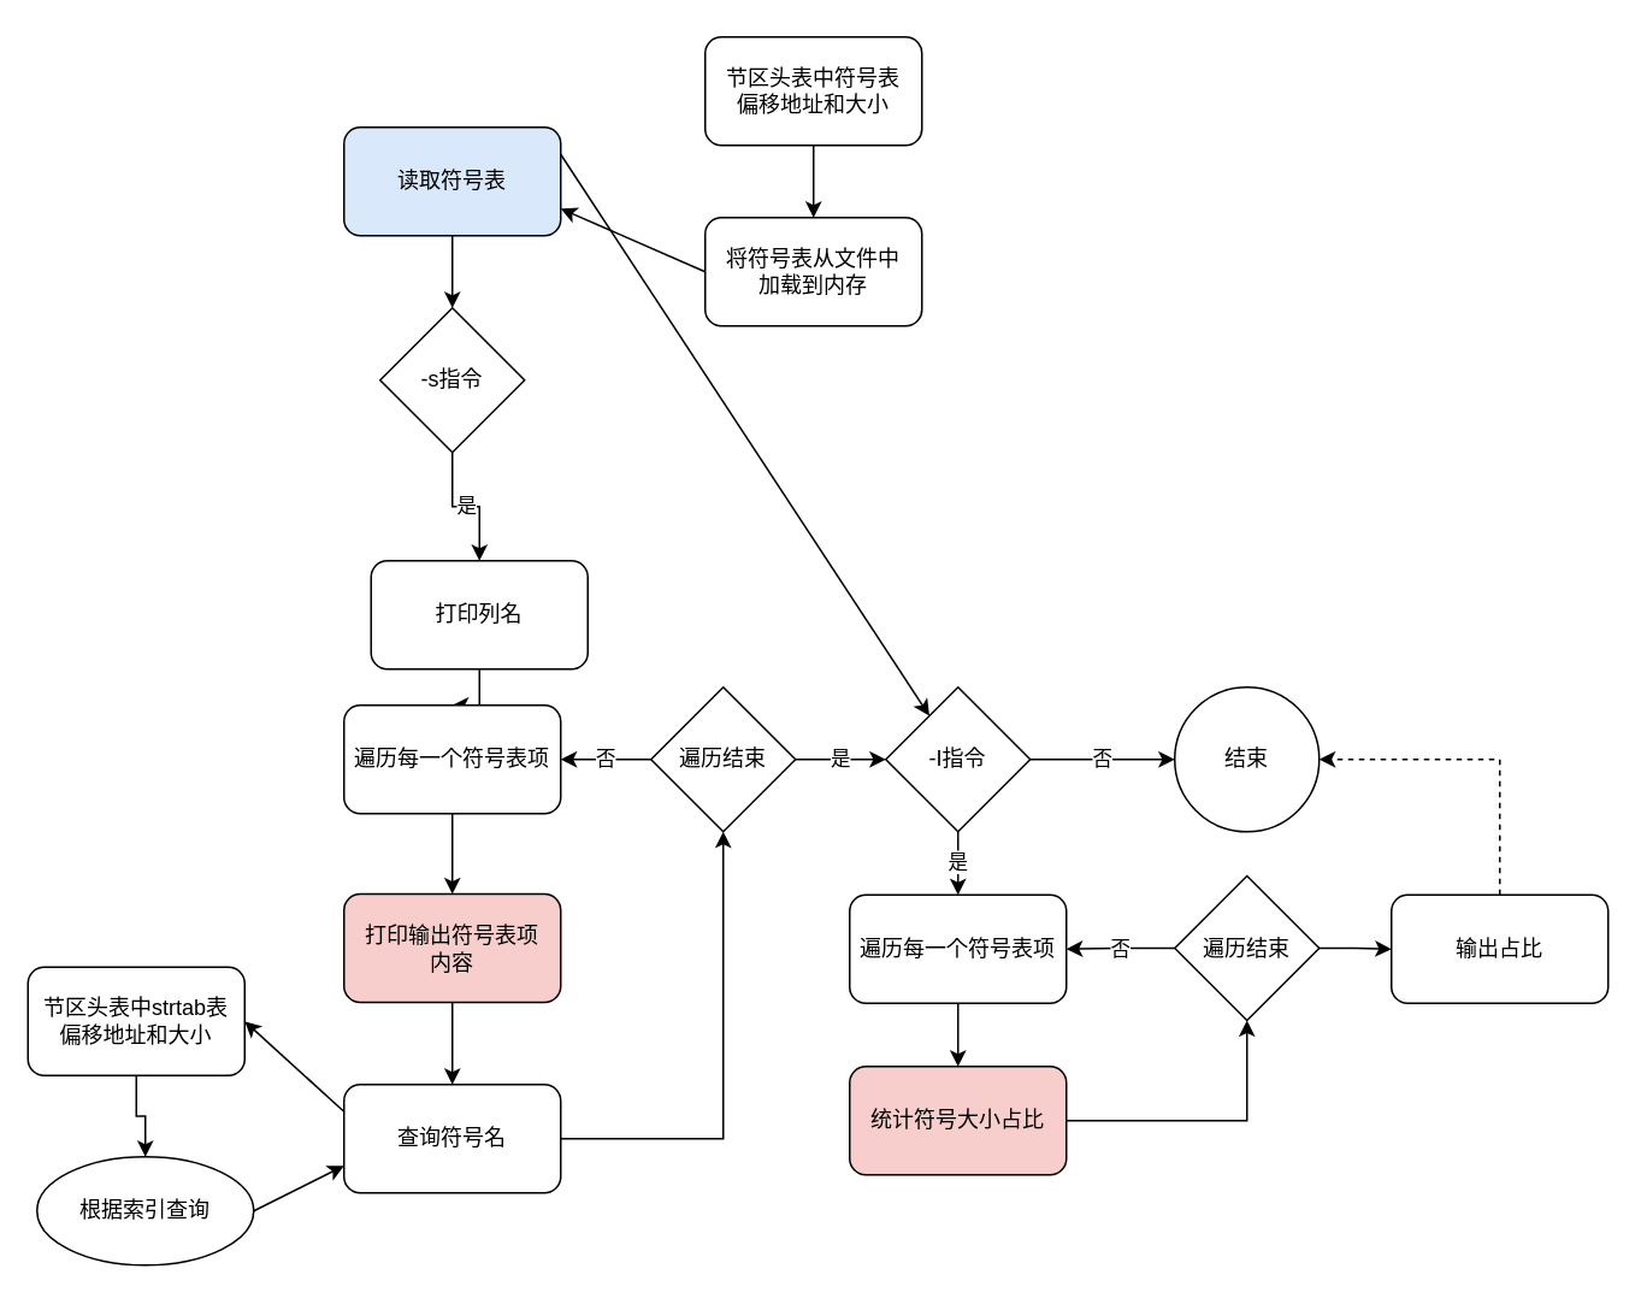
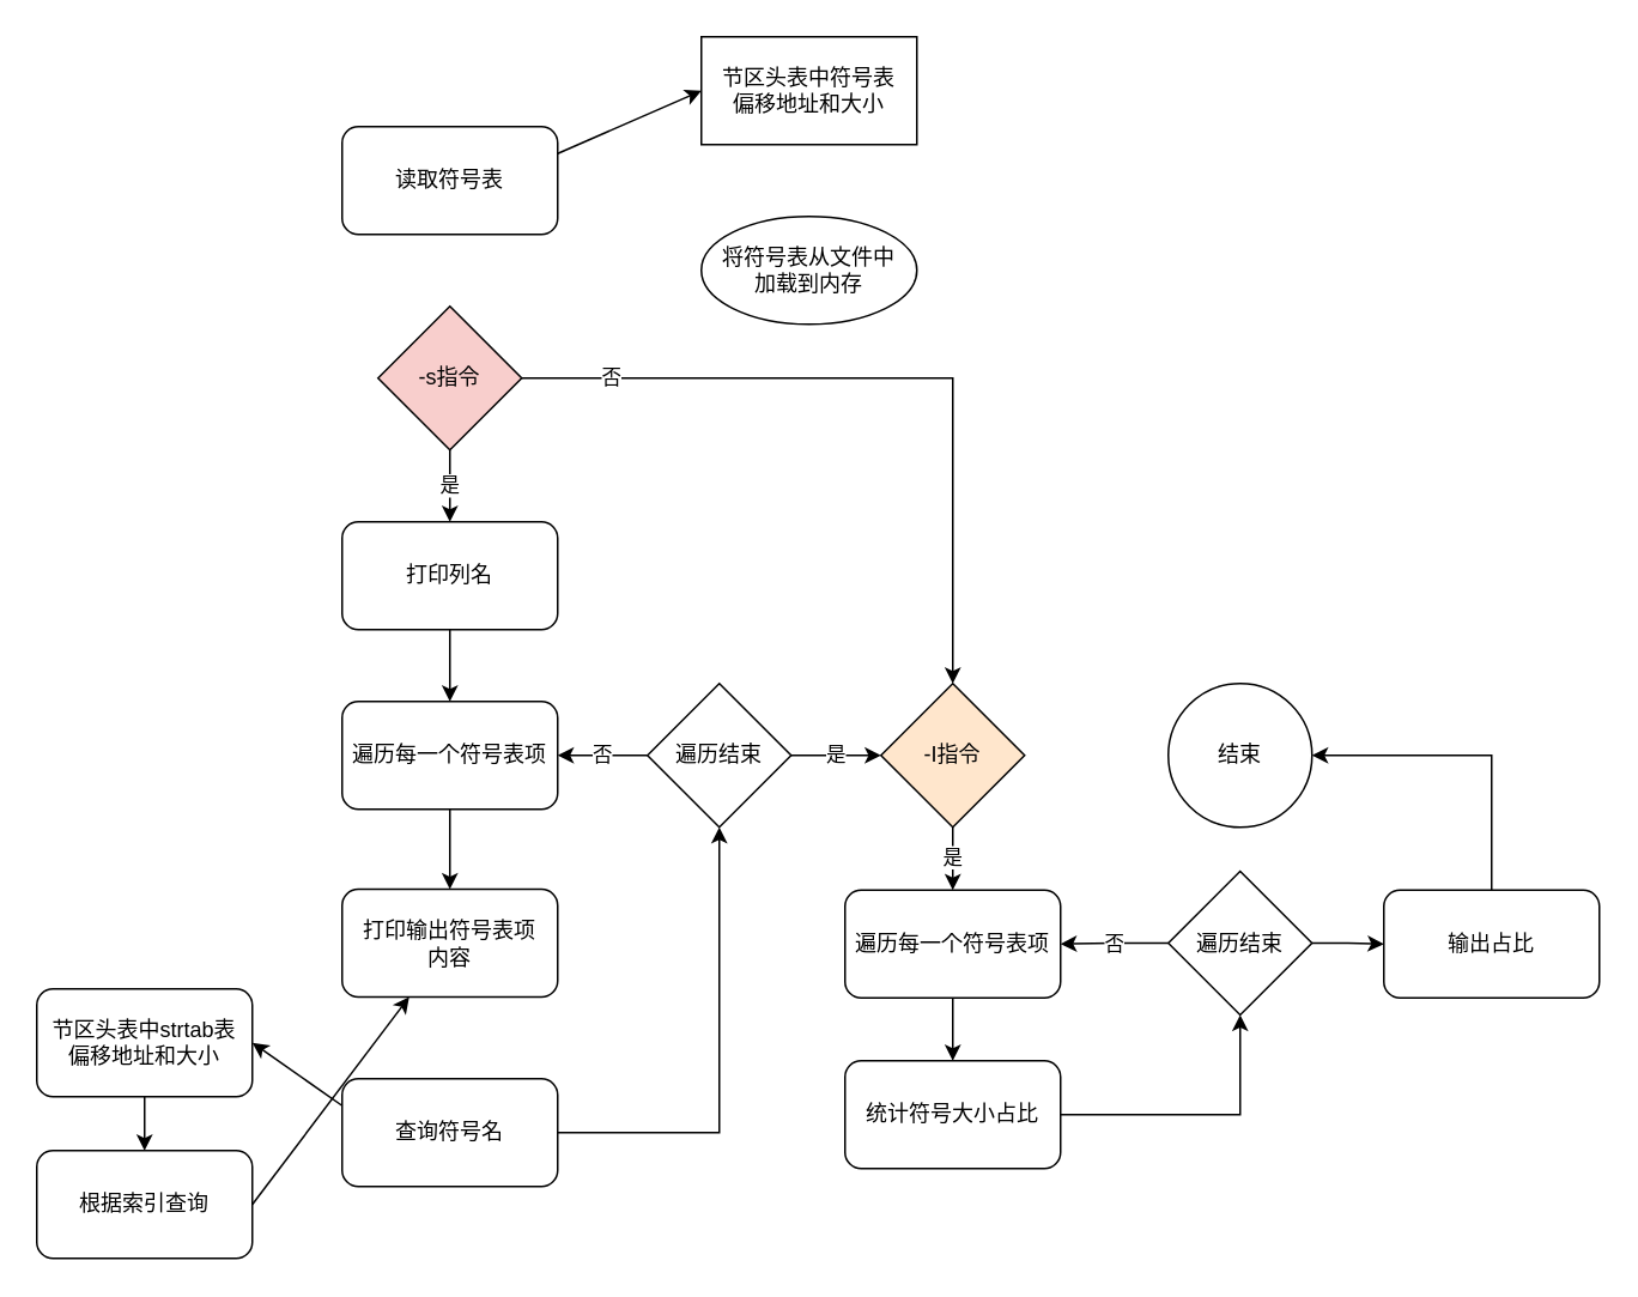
- <mxCell id="5" value="节区头表中符号表&lt;br&gt;偏移地址和大小" style="rounded=1;whiteSpace=wrap;html=1;" vertex="1" parent="1"><mxGeometry x="390" y="20" width="120" height="60" as="geometry" /></mxCell>
+ <mxCell id="5" value="节区头表中符号表&lt;br&gt;偏移地址和大小" style="whiteSpace=wrap;html=1;rounded=0;" vertex="1" parent="1"><mxGeometry x="390" y="20" width="120" height="60" as="geometry" /></mxCell>
- <mxCell id="4" value="" style="edgeStyle=orthogonalEdgeStyle;rounded=0;orthogonalLoop=1;jettySize=auto;html=1;" edge="1" parent="1" source="5" target="6"><mxGeometry relative="1" as="geometry" /></mxCell>
- <mxCell id="3" value="读取符号表" style="rounded=1;whiteSpace=wrap;html=1;fillColor=#dae8fc;" vertex="1" parent="1"><mxGeometry y="70" width="120" height="60" as="geometry" x="190" /></mxCell>
+ <mxCell id="3" value="读取符号表" style="rounded=1;whiteSpace=wrap;html=1;" vertex="1" parent="1"><mxGeometry y="70" width="120" height="60" as="geometry" x="190" /></mxCell>
- <mxCell id="8" value="" style="endArrow=classic;html=1;rounded=0;entryX=1;entryY=0.75;entryDx=0;entryDy=0;exitX=0;exitY=0.5;exitDx=0;exitDy=0;" edge="1" parent="1" source="6" target="3"><mxGeometry width="50" height="50" relative="1" as="geometry"><mxPoint x="590" y="150" as="sourcePoint" /><mxPoint x="640" y="100" as="targetPoint" /></mxGeometry></mxCell>
- <mxCell id="2" value="" style="edgeStyle=orthogonalEdgeStyle;rounded=0;orthogonalLoop=1;jettySize=auto;html=1;" edge="1" parent="1" source="3" target="11"><mxGeometry relative="1" as="geometry" /></mxCell>
- <mxCell id="6" value="将符号表从文件中&lt;br&gt;加载到内存" style="rounded=1;whiteSpace=wrap;html=1;" vertex="1" parent="1"><mxGeometry x="390" y="120" width="120" height="60" as="geometry" /></mxCell>
+ <mxCell id="6" value="将符号表从文件中&lt;br&gt;加载到内存" style="ellipse;whiteSpace=wrap;html=1;" vertex="1" parent="1"><mxGeometry x="390" y="120" width="120" height="60" as="geometry" /></mxCell>
- <mxCell id="11" value="-s指令" style="rhombus;whiteSpace=wrap;html=1;" vertex="1" parent="1"><mxGeometry x="210" y="170" width="80" height="80" as="geometry" /></mxCell>
+ <mxCell id="11" value="-s指令" style="rhombus;whiteSpace=wrap;html=1;fillColor=#f8cecc;" vertex="1" parent="1"><mxGeometry x="210" y="170" width="80" height="80" as="geometry" /></mxCell>
+ <mxCell id="10" value="否" style="edgeStyle=orthogonalEdgeStyle;rounded=0;orthogonalLoop=1;jettySize=auto;html=1;exitX=1;exitY=0.5;exitDx=0;exitDy=0;entryX=0.5;entryY=0;entryDx=0;entryDy=0;" edge="1" parent="1" source="11" target="30"><mxGeometry x="-0.756" relative="1" as="geometry"><mxPoint as="offset" /></mxGeometry></mxCell>
- <mxCell id="7" value="" style="endArrow=classic;html=1;rounded=0;exitX=1;exitY=0.25;exitDx=0;exitDy=0;" edge="1" parent="1" source="3" target="30"><mxGeometry width="50" height="50" relative="1" as="geometry"><mxPoint x="580" y="70" as="sourcePoint" /><mxPoint x="630" y="20" as="targetPoint" /></mxGeometry></mxCell>
+ <mxCell id="7" value="" style="endArrow=classic;html=1;rounded=0;exitX=1;exitY=0.25;exitDx=0;exitDy=0;entryX=0;entryY=0.5;entryDx=0;entryDy=0;" edge="1" parent="1" source="3" target="5"><mxGeometry width="50" height="50" relative="1" as="geometry"><mxPoint x="580" y="70" as="sourcePoint" /><mxPoint x="630" y="20" as="targetPoint" /></mxGeometry></mxCell>
- <mxCell id="13" value="打印列名" style="rounded=1;whiteSpace=wrap;html=1;" vertex="1" parent="1"><mxGeometry x="205" y="310" width="120" height="60" as="geometry" /></mxCell>
+ <mxCell id="13" value="打印列名" style="rounded=1;whiteSpace=wrap;html=1;" vertex="1" parent="1"><mxGeometry y="290" width="120" height="60" as="geometry" x="190" /></mxCell>
- <mxCell id="30" value="-I指令" style="rhombus;whiteSpace=wrap;html=1;" vertex="1" parent="1"><mxGeometry x="490" y="380" width="80" height="80" as="geometry" /></mxCell>
+ <mxCell id="30" value="-I指令" style="rhombus;whiteSpace=wrap;html=1;fillColor=#ffe6cc;" vertex="1" parent="1"><mxGeometry x="490" y="380" width="80" height="80" as="geometry" /></mxCell>
- <mxCell id="29" value="否" style="edgeStyle=orthogonalEdgeStyle;rounded=0;orthogonalLoop=1;jettySize=auto;html=1;entryX=0;entryY=0.5;entryDx=0;entryDy=0;" edge="1" parent="1" source="30" target="40"><mxGeometry relative="1" as="geometry" /></mxCell>
- <mxCell id="38" style="edgeStyle=orthogonalEdgeStyle;rounded=0;orthogonalLoop=1;jettySize=auto;html=1;entryX=1;entryY=0.5;entryDx=0;entryDy=0;dashed=1;" edge="1" parent="1" source="39" target="40"><mxGeometry relative="1" as="geometry"><Array as="points"><mxPoint x="830" y="420" /></Array></mxGeometry></mxCell>
+ <mxCell id="38" style="edgeStyle=orthogonalEdgeStyle;rounded=0;orthogonalLoop=1;jettySize=auto;html=1;entryX=1;entryY=0.5;entryDx=0;entryDy=0;" edge="1" parent="1" source="39" target="40"><mxGeometry relative="1" as="geometry"><Array as="points"><mxPoint x="830" y="420" /></Array></mxGeometry></mxCell>
- <mxCell id="20" value="打印输出符号表项&lt;br&gt;内容" style="rounded=1;whiteSpace=wrap;html=1;fillColor=#f8cecc;" vertex="1" parent="1"><mxGeometry y="494.5" width="120" height="60" as="geometry" x="190" /></mxCell>
+ <mxCell id="20" value="打印输出符号表项&lt;br&gt;内容" style="rounded=1;whiteSpace=wrap;html=1;" vertex="1" parent="1"><mxGeometry y="494.5" width="120" height="60" as="geometry" x="190" /></mxCell>
- <mxCell id="24" value="节区头表中strtab表&lt;br&gt;偏移地址和大小" style="rounded=1;whiteSpace=wrap;html=1;" vertex="1" parent="1"><mxGeometry x="15" y="535" width="120" height="60" as="geometry" /></mxCell>
+ <mxCell id="24" value="节区头表中strtab表&lt;br&gt;偏移地址和大小" style="rounded=1;whiteSpace=wrap;html=1;" vertex="1" parent="1"><mxGeometry x="20" y="550" width="120" height="60" as="geometry" /></mxCell>
- <mxCell id="19" value="" style="edgeStyle=orthogonalEdgeStyle;rounded=0;orthogonalLoop=1;jettySize=auto;html=1;" edge="1" parent="1" source="20" target="22"><mxGeometry relative="1" as="geometry" /></mxCell>
- <mxCell id="37" value="统计符号大小占比" style="rounded=1;whiteSpace=wrap;html=1;fillColor=#f8cecc;" vertex="1" parent="1"><mxGeometry x="470" y="590" width="120" height="60" as="geometry" /></mxCell>
+ <mxCell id="37" value="统计符号大小占比" style="rounded=1;whiteSpace=wrap;html=1;" vertex="1" parent="1"><mxGeometry x="470" y="590" width="120" height="60" as="geometry" /></mxCell>
- <mxCell id="27" value="" style="endArrow=classic;html=1;rounded=0;exitX=1;exitY=0.5;exitDx=0;exitDy=0;entryX=0;entryY=0.75;entryDx=0;entryDy=0;" edge="1" parent="1" source="25" target="22"><mxGeometry width="50" height="50" relative="1" as="geometry"><mxPoint x="320" y="625" as="sourcePoint" /><mxPoint x="400" y="580" as="targetPoint" /></mxGeometry></mxCell>
+ <mxCell id="27" value="" style="endArrow=classic;html=1;rounded=0;exitX=1;exitY=0.5;exitDx=0;exitDy=0;" edge="1" parent="1" source="25" target="20"><mxGeometry width="50" height="50" relative="1" as="geometry"><mxPoint x="320" y="625" as="sourcePoint" /><mxPoint x="400" y="580" as="targetPoint" /></mxGeometry></mxCell>
- <mxCell id="25" value="根据索引查询" style="ellipse;whiteSpace=wrap;html=1;" vertex="1" parent="1"><mxGeometry x="20" y="640" width="120" height="60" as="geometry" /></mxCell>
+ <mxCell id="25" value="根据索引查询" style="rounded=1;whiteSpace=wrap;html=1;" vertex="1" parent="1"><mxGeometry x="20" y="640" width="120" height="60" as="geometry" /></mxCell>
